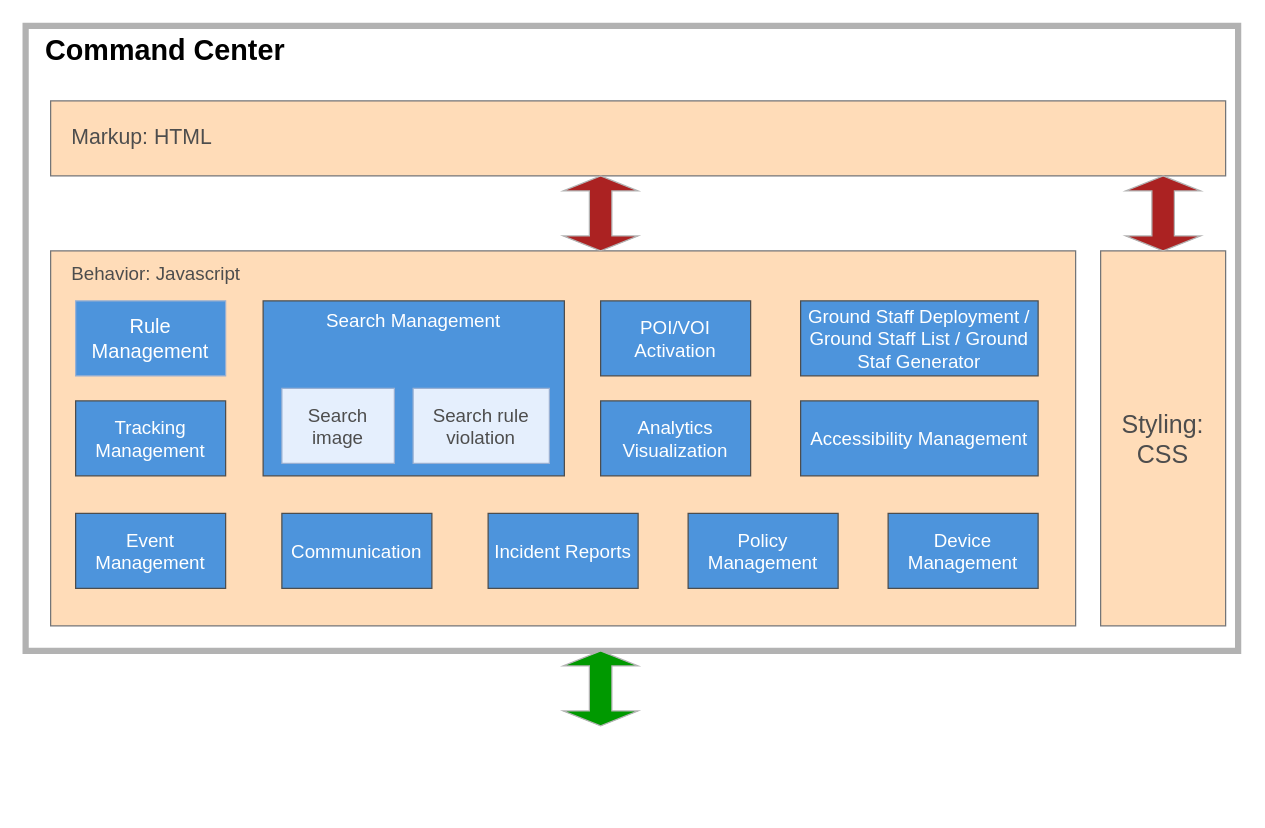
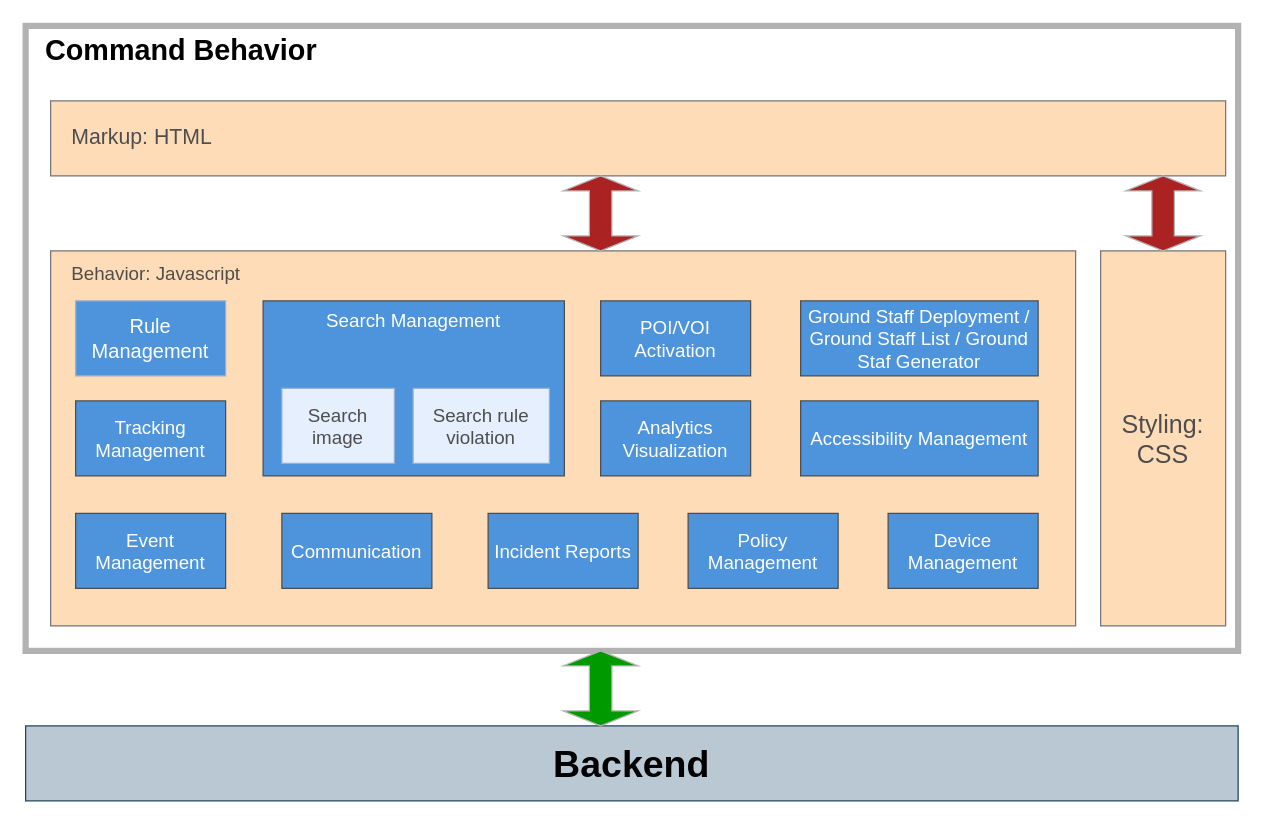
- <mxCell id="19" value="Command Center" style="rounded=0;whiteSpace=wrap;html=1;labelBackgroundColor=none;fontSize=23;align=left;shadow=0;opacity=30;glass=0;comic=0;strokeWidth=5;verticalAlign=top;spacingLeft=14;fontStyle=1" vertex="1" parent="1"><mxGeometry x="20" y="20" width="970" height="500" as="geometry" /></mxCell>
+ <mxCell id="19" value="Command Behavior" style="rounded=0;whiteSpace=wrap;html=1;labelBackgroundColor=none;fontSize=23;align=left;shadow=0;opacity=30;glass=0;comic=0;strokeWidth=5;verticalAlign=top;spacingLeft=14;fontStyle=1" vertex="1" parent="1"><mxGeometry x="20" y="20" width="970" height="500" as="geometry" /></mxCell>
+ <mxCell id="20" value="Backend&lt;br style=&quot;font-size: 30px;&quot;&gt;" style="rounded=0;whiteSpace=wrap;html=1;shadow=0;glass=0;comic=0;labelBackgroundColor=none;strokeColor=#23445d;strokeWidth=1;fillColor=#bac8d3;fontSize=30;align=center;fontStyle=1" vertex="1" parent="1"><mxGeometry x="20" y="580" width="970" height="60" as="geometry" /></mxCell>
